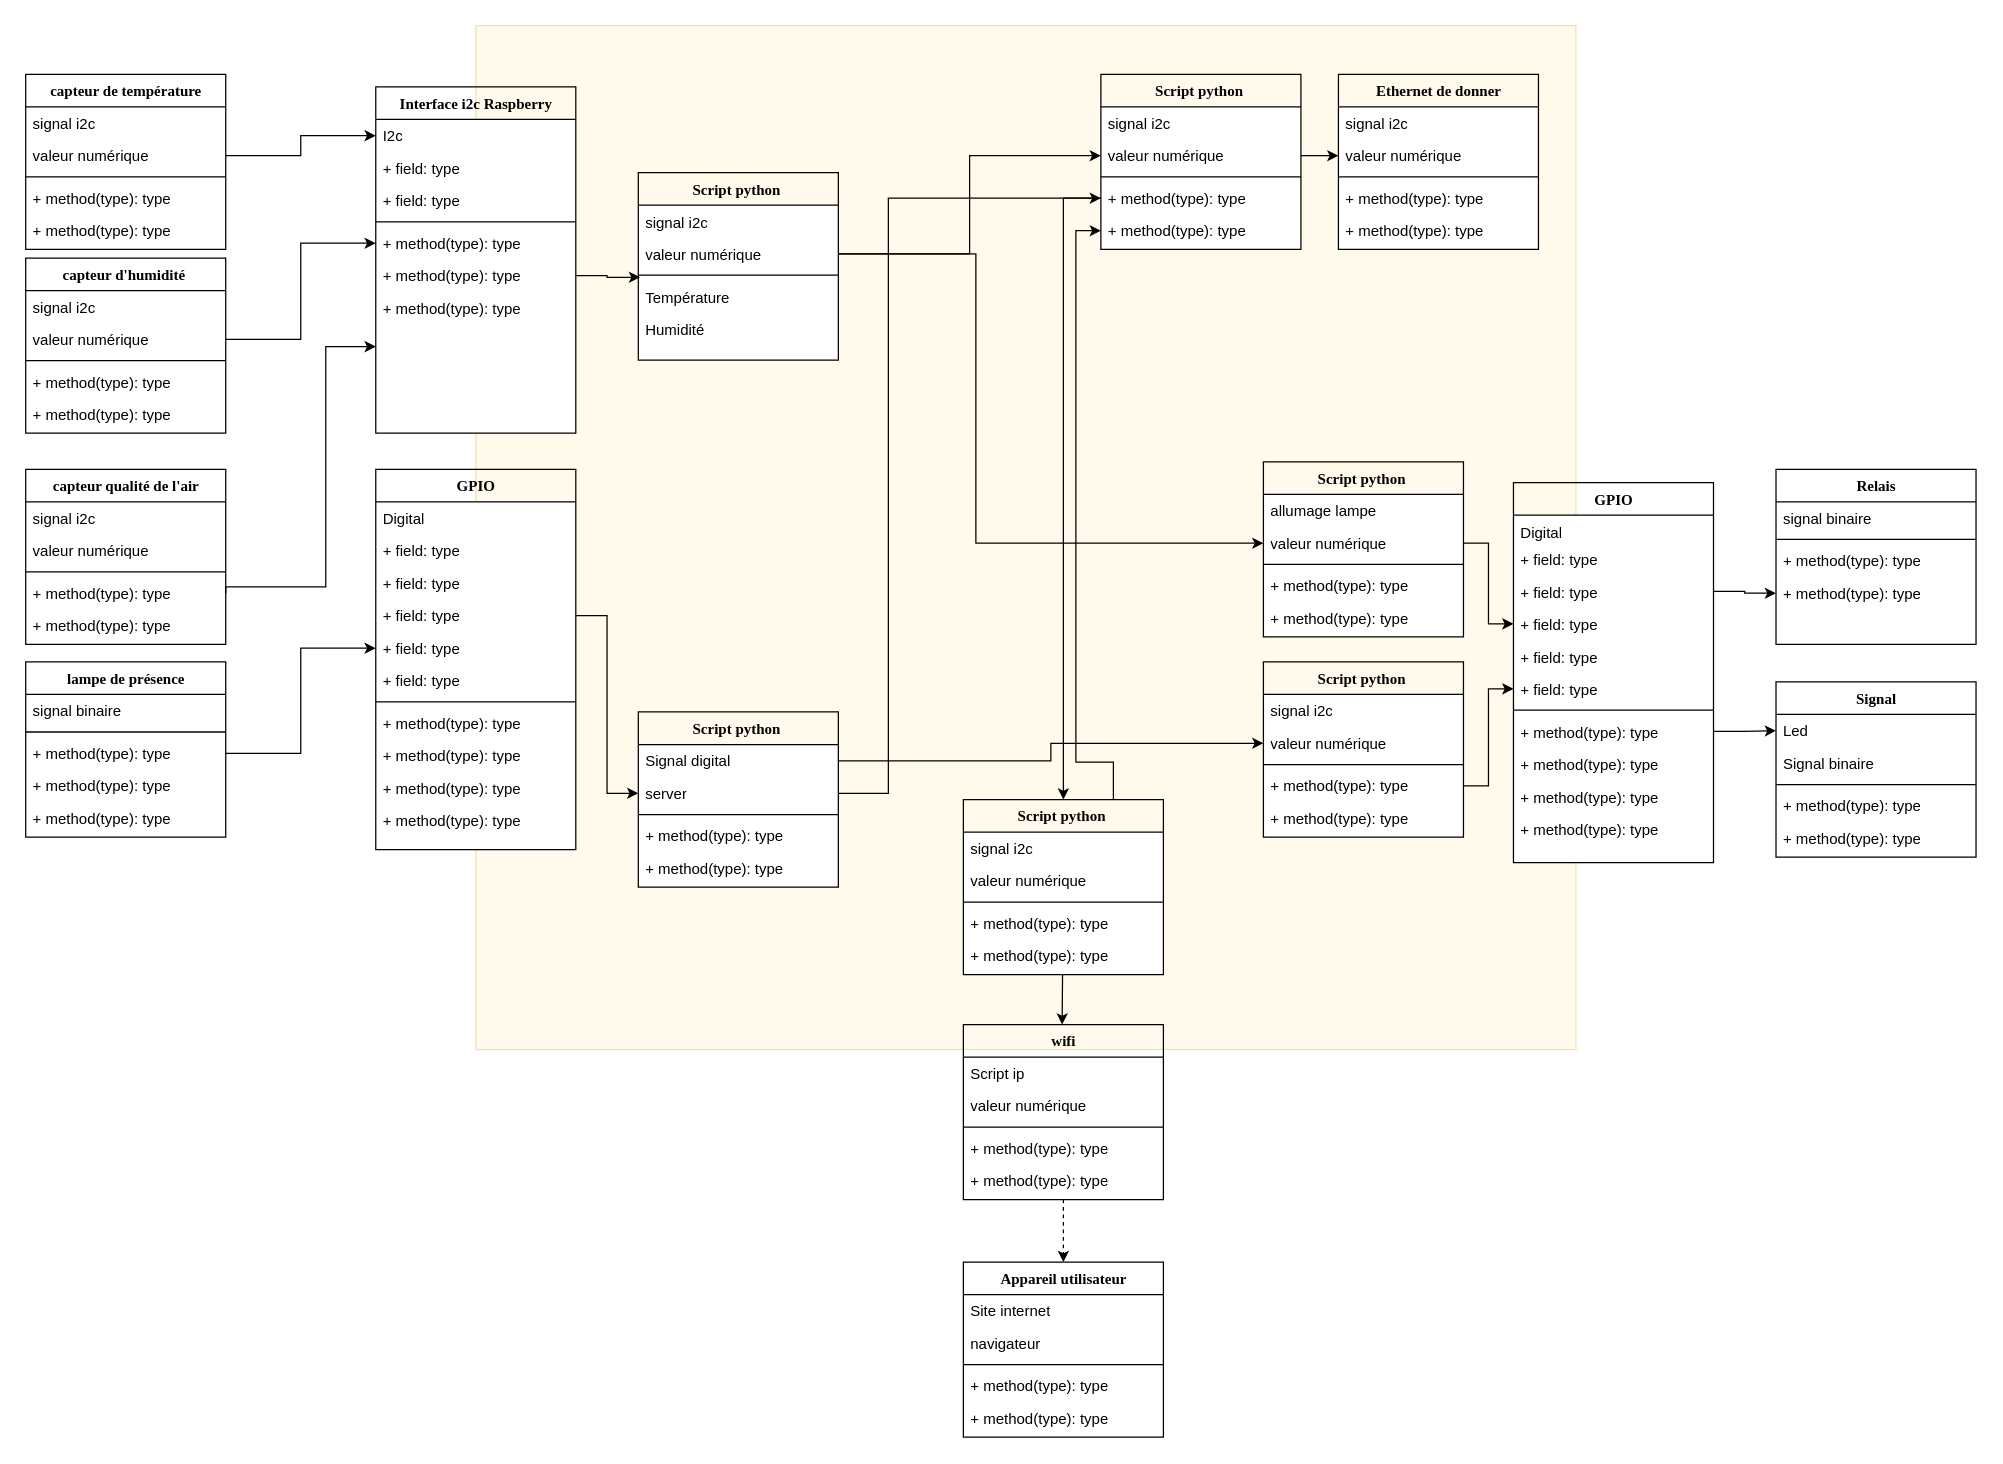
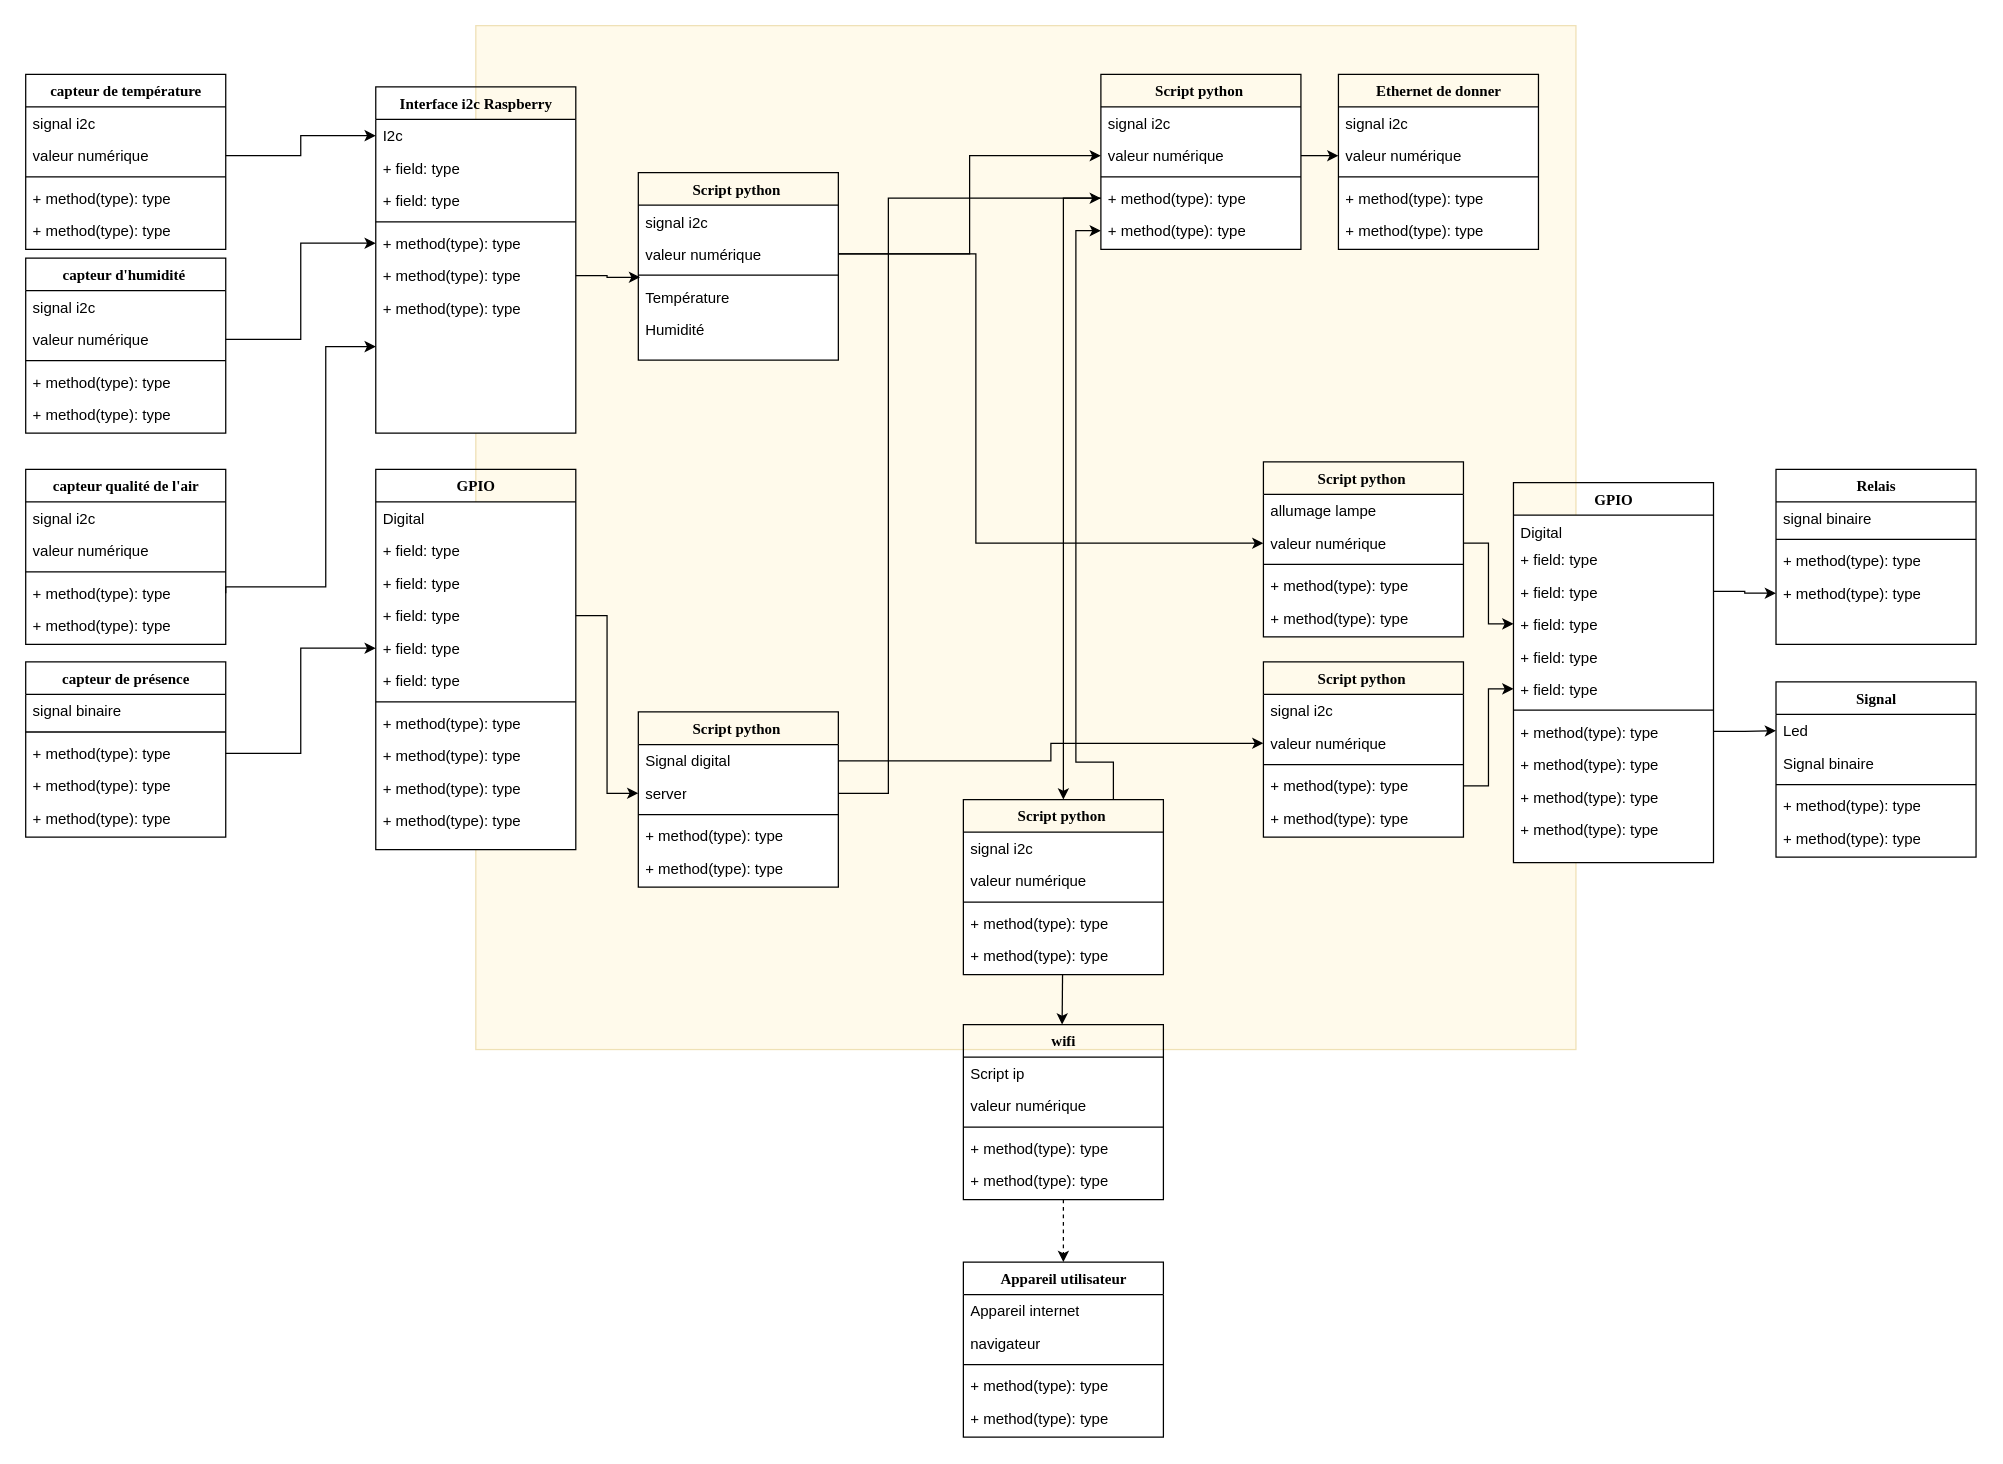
- <mxCell id="17" value="lampe de présence" style="swimlane;html=1;fontStyle=1;align=center;verticalAlign=top;childLayout=stackLayout;horizontal=1;startSize=26;horizontalStack=0;resizeParent=1;resizeLast=0;collapsible=1;marginBottom=0;swimlaneFillColor=#ffffff;rounded=0;shadow=0;comic=0;labelBackgroundColor=none;strokeWidth=1;fillColor=none;fontFamily=Verdana;fontSize=12" vertex="1" parent="1"><mxGeometry x="20" y="529" width="160" height="140" as="geometry" /></mxCell>
+ <mxCell id="17" value="capteur de présence" style="swimlane;html=1;fontStyle=1;align=center;verticalAlign=top;childLayout=stackLayout;horizontal=1;startSize=26;horizontalStack=0;resizeParent=1;resizeLast=0;collapsible=1;marginBottom=0;swimlaneFillColor=#ffffff;rounded=0;shadow=0;comic=0;labelBackgroundColor=none;strokeWidth=1;fillColor=none;fontFamily=Verdana;fontSize=12" vertex="1" parent="1"><mxGeometry x="20" y="529" width="160" height="140" as="geometry" /></mxCell>
- <mxCell id="83" value="Site internet" style="text;html=1;strokeColor=none;fillColor=none;align=left;verticalAlign=top;spacingLeft=4;spacingRight=4;whiteSpace=wrap;overflow=hidden;rotatable=0;points=[[0,0.5],[1,0.5]];portConstraint=eastwest;" vertex="1" parent="82"><mxGeometry y="26" width="160" height="26" as="geometry" /></mxCell>
+ <mxCell id="83" value="Appareil internet" style="text;html=1;strokeColor=none;fillColor=none;align=left;verticalAlign=top;spacingLeft=4;spacingRight=4;whiteSpace=wrap;overflow=hidden;rotatable=0;points=[[0,0.5],[1,0.5]];portConstraint=eastwest;" vertex="1" parent="82"><mxGeometry y="26" width="160" height="26" as="geometry" /></mxCell>
